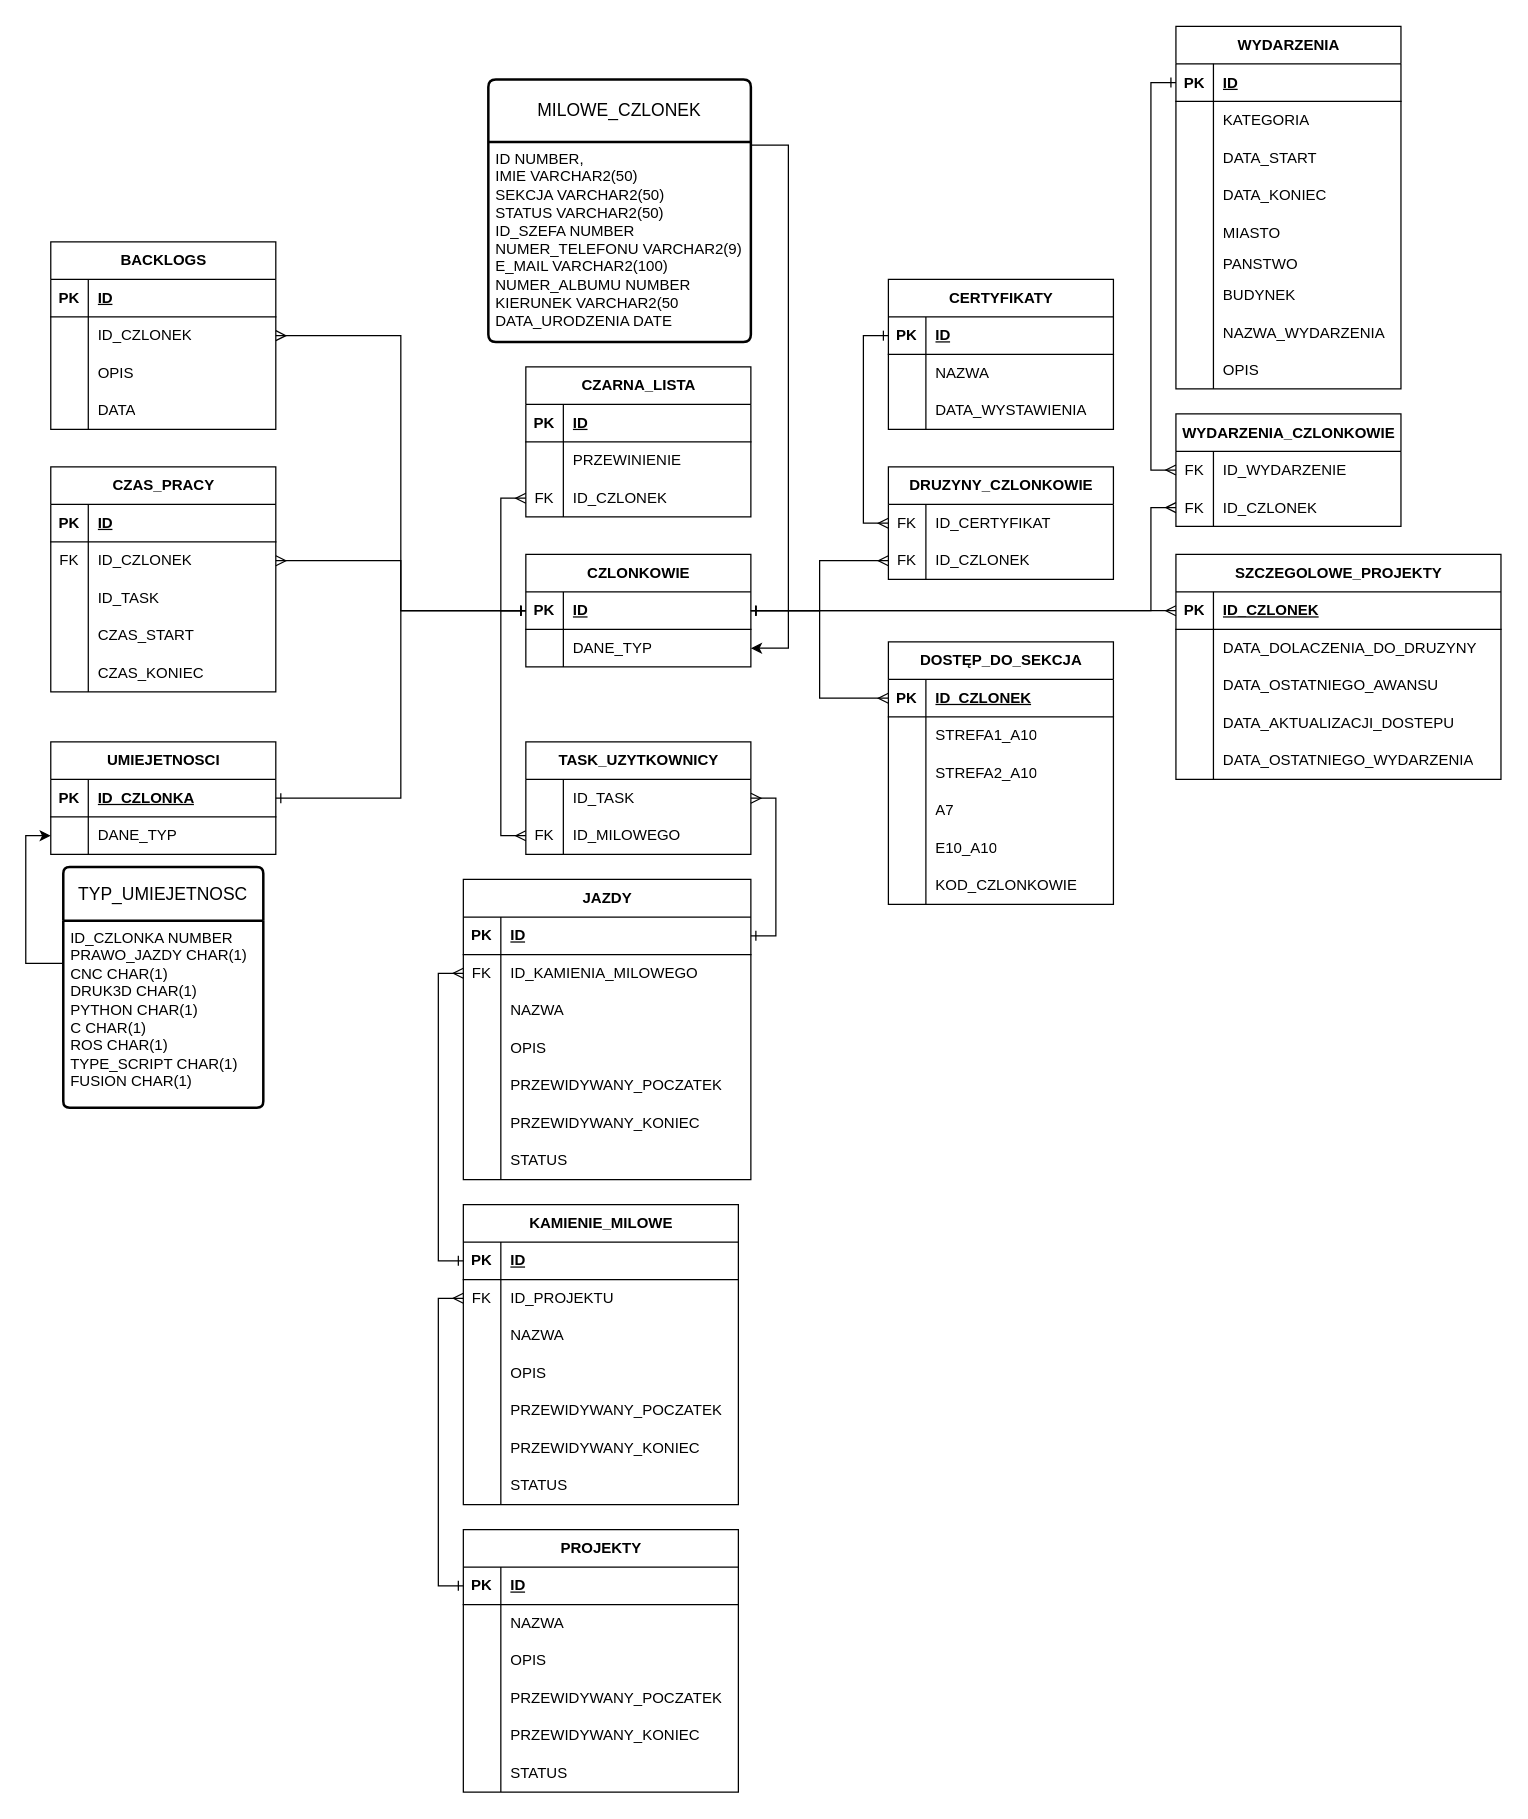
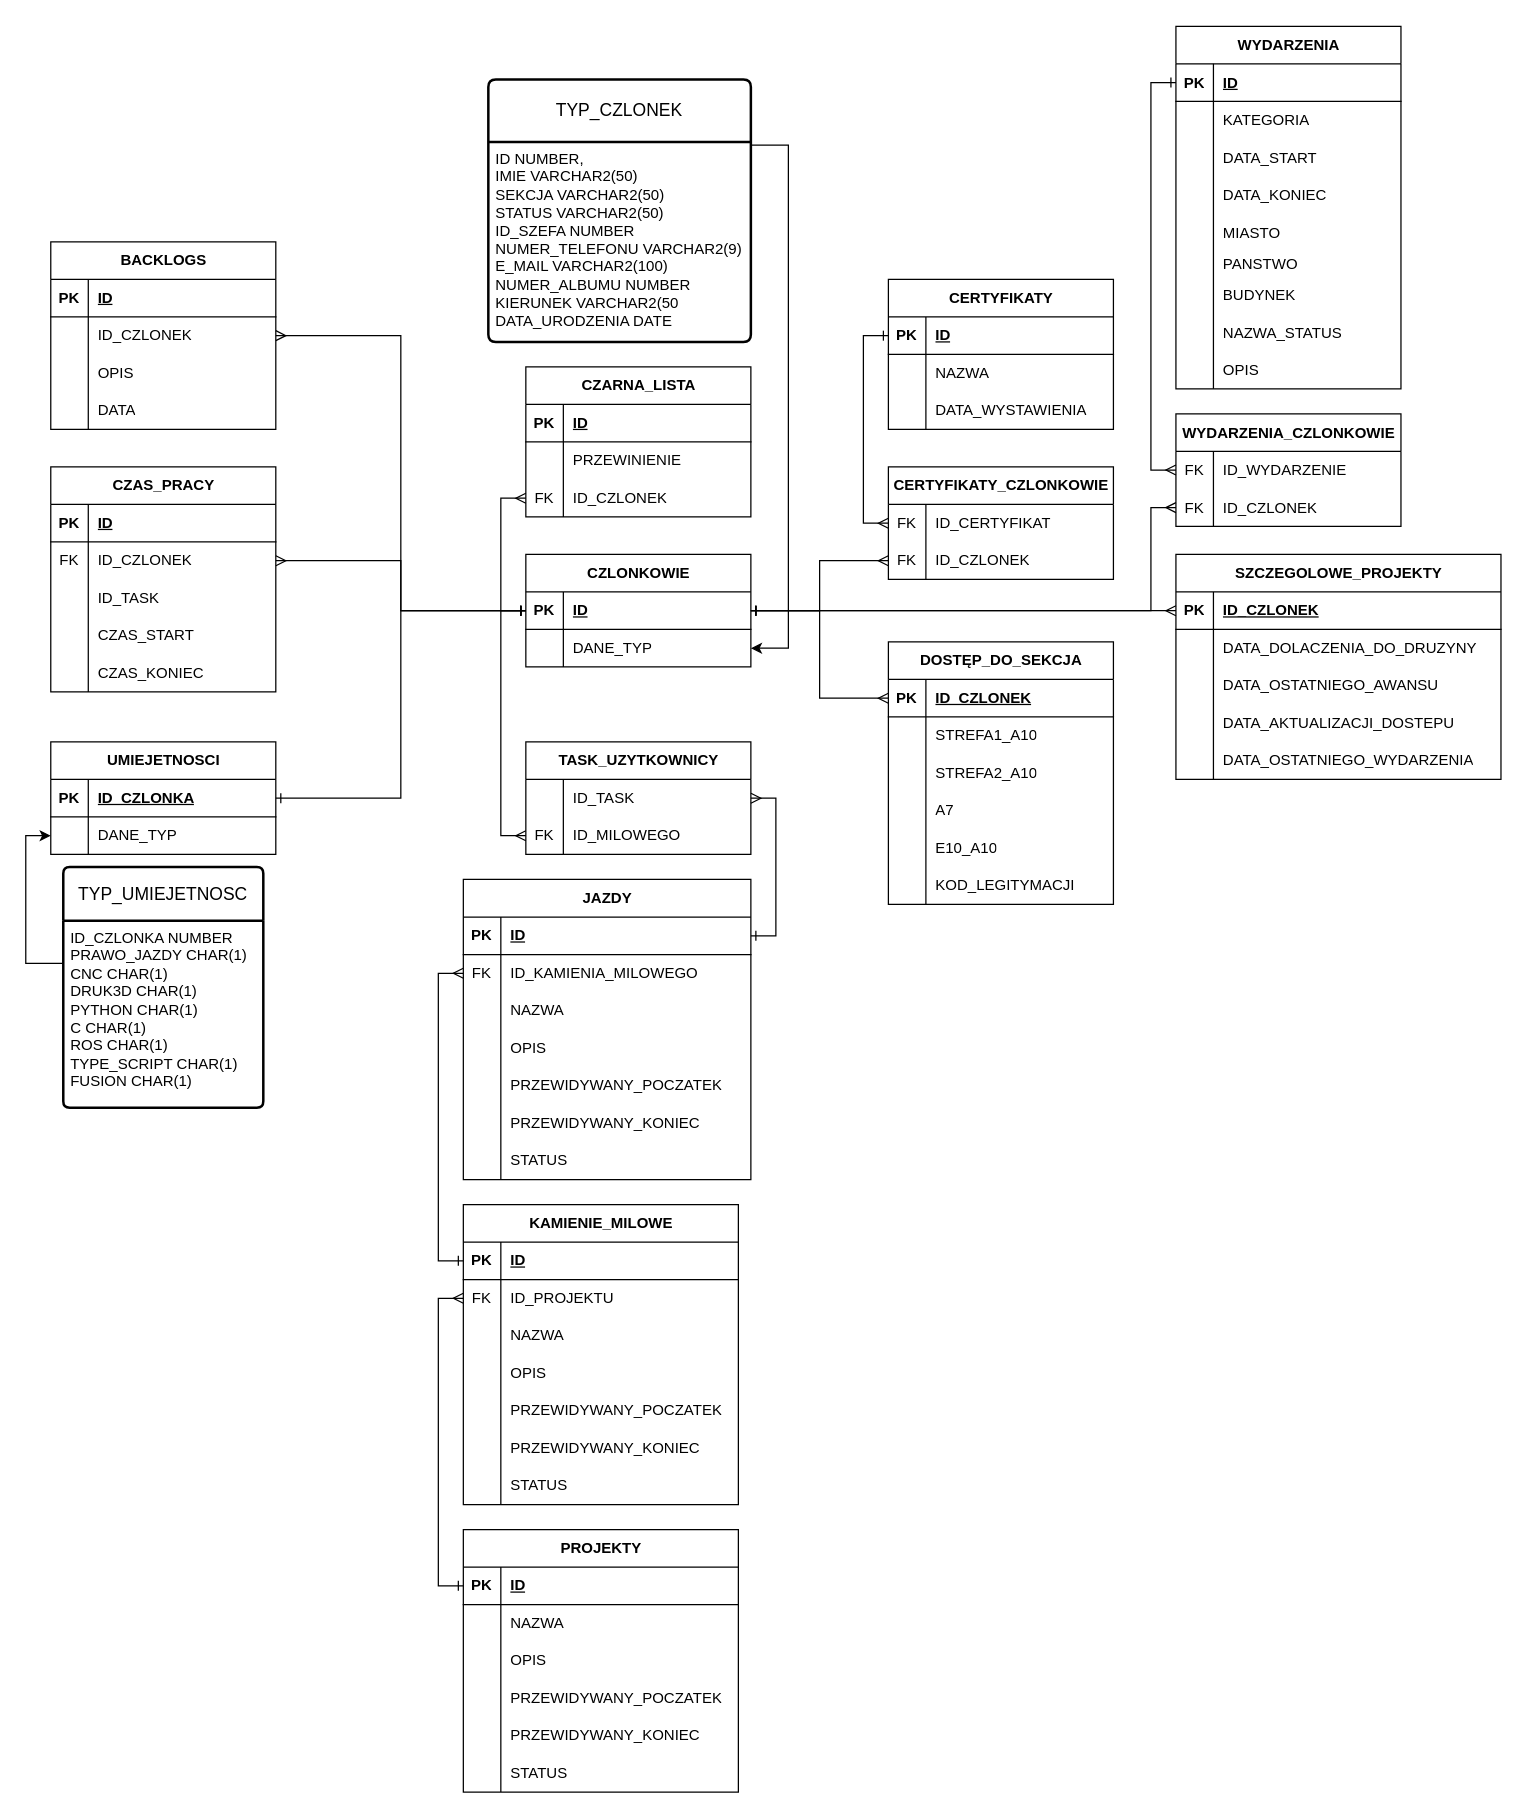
- <mxCell id="226" value="MILOWE_CZLONEK" style="swimlane;childLayout=stackLayout;horizontal=1;startSize=50;horizontalStack=0;rounded=1;fontSize=14;fontStyle=0;strokeWidth=2;resizeParent=0;resizeLast=1;shadow=0;dashed=0;align=center;arcSize=4;whiteSpace=wrap;html=1;" vertex="1" parent="1"><mxGeometry x="390" y="63" width="210" height="210" as="geometry" /></mxCell>
+ <mxCell id="226" value="TYP_CZLONEK" style="swimlane;childLayout=stackLayout;horizontal=1;startSize=50;horizontalStack=0;rounded=1;fontSize=14;fontStyle=0;strokeWidth=2;resizeParent=0;resizeLast=1;shadow=0;dashed=0;align=center;arcSize=4;whiteSpace=wrap;html=1;" vertex="1" parent="1"><mxGeometry x="390" y="63" width="210" height="210" as="geometry" /></mxCell>
- <mxCell id="182" value="NAZWA_WYDARZENIA" style="shape=partialRectangle;connectable=0;fillColor=none;top=0;left=0;bottom=0;right=0;align=left;spacingLeft=6;overflow=hidden;whiteSpace=wrap;html=1;" parent="180" vertex="1"><mxGeometry x="30" width="150" height="30" as="geometry"><mxRectangle width="150" height="30" as="alternateBounds" /></mxGeometry></mxCell>
+ <mxCell id="182" value="NAZWA_STATUS" style="shape=partialRectangle;connectable=0;fillColor=none;top=0;left=0;bottom=0;right=0;align=left;spacingLeft=6;overflow=hidden;whiteSpace=wrap;html=1;" parent="180" vertex="1"><mxGeometry x="30" width="150" height="30" as="geometry"><mxRectangle width="150" height="30" as="alternateBounds" /></mxGeometry></mxCell>
- <mxCell id="25" value="DRUZYNY_CZLONKOWIE" style="shape=table;startSize=30;container=1;collapsible=1;childLayout=tableLayout;fixedRows=1;rowLines=0;fontStyle=1;align=center;resizeLast=1;html=1;" parent="1" vertex="1"><mxGeometry x="710" y="373" width="180" height="90" as="geometry" /></mxCell>
+ <mxCell id="25" value="CERTYFIKATY_CZLONKOWIE" style="shape=table;startSize=30;container=1;collapsible=1;childLayout=tableLayout;fixedRows=1;rowLines=0;fontStyle=1;align=center;resizeLast=1;html=1;" parent="1" vertex="1"><mxGeometry x="710" y="373" width="180" height="90" as="geometry" /></mxCell>
- <mxCell id="83" value="KOD_CZLONKOWIE" style="shape=partialRectangle;connectable=0;fillColor=none;top=0;left=0;bottom=0;right=0;align=left;spacingLeft=6;overflow=hidden;whiteSpace=wrap;html=1;" parent="81" vertex="1"><mxGeometry x="30" width="150" height="30" as="geometry"><mxRectangle width="150" height="30" as="alternateBounds" /></mxGeometry></mxCell>
+ <mxCell id="83" value="KOD_LEGITYMACJI" style="shape=partialRectangle;connectable=0;fillColor=none;top=0;left=0;bottom=0;right=0;align=left;spacingLeft=6;overflow=hidden;whiteSpace=wrap;html=1;" parent="81" vertex="1"><mxGeometry x="30" width="150" height="30" as="geometry"><mxRectangle width="150" height="30" as="alternateBounds" /></mxGeometry></mxCell>
